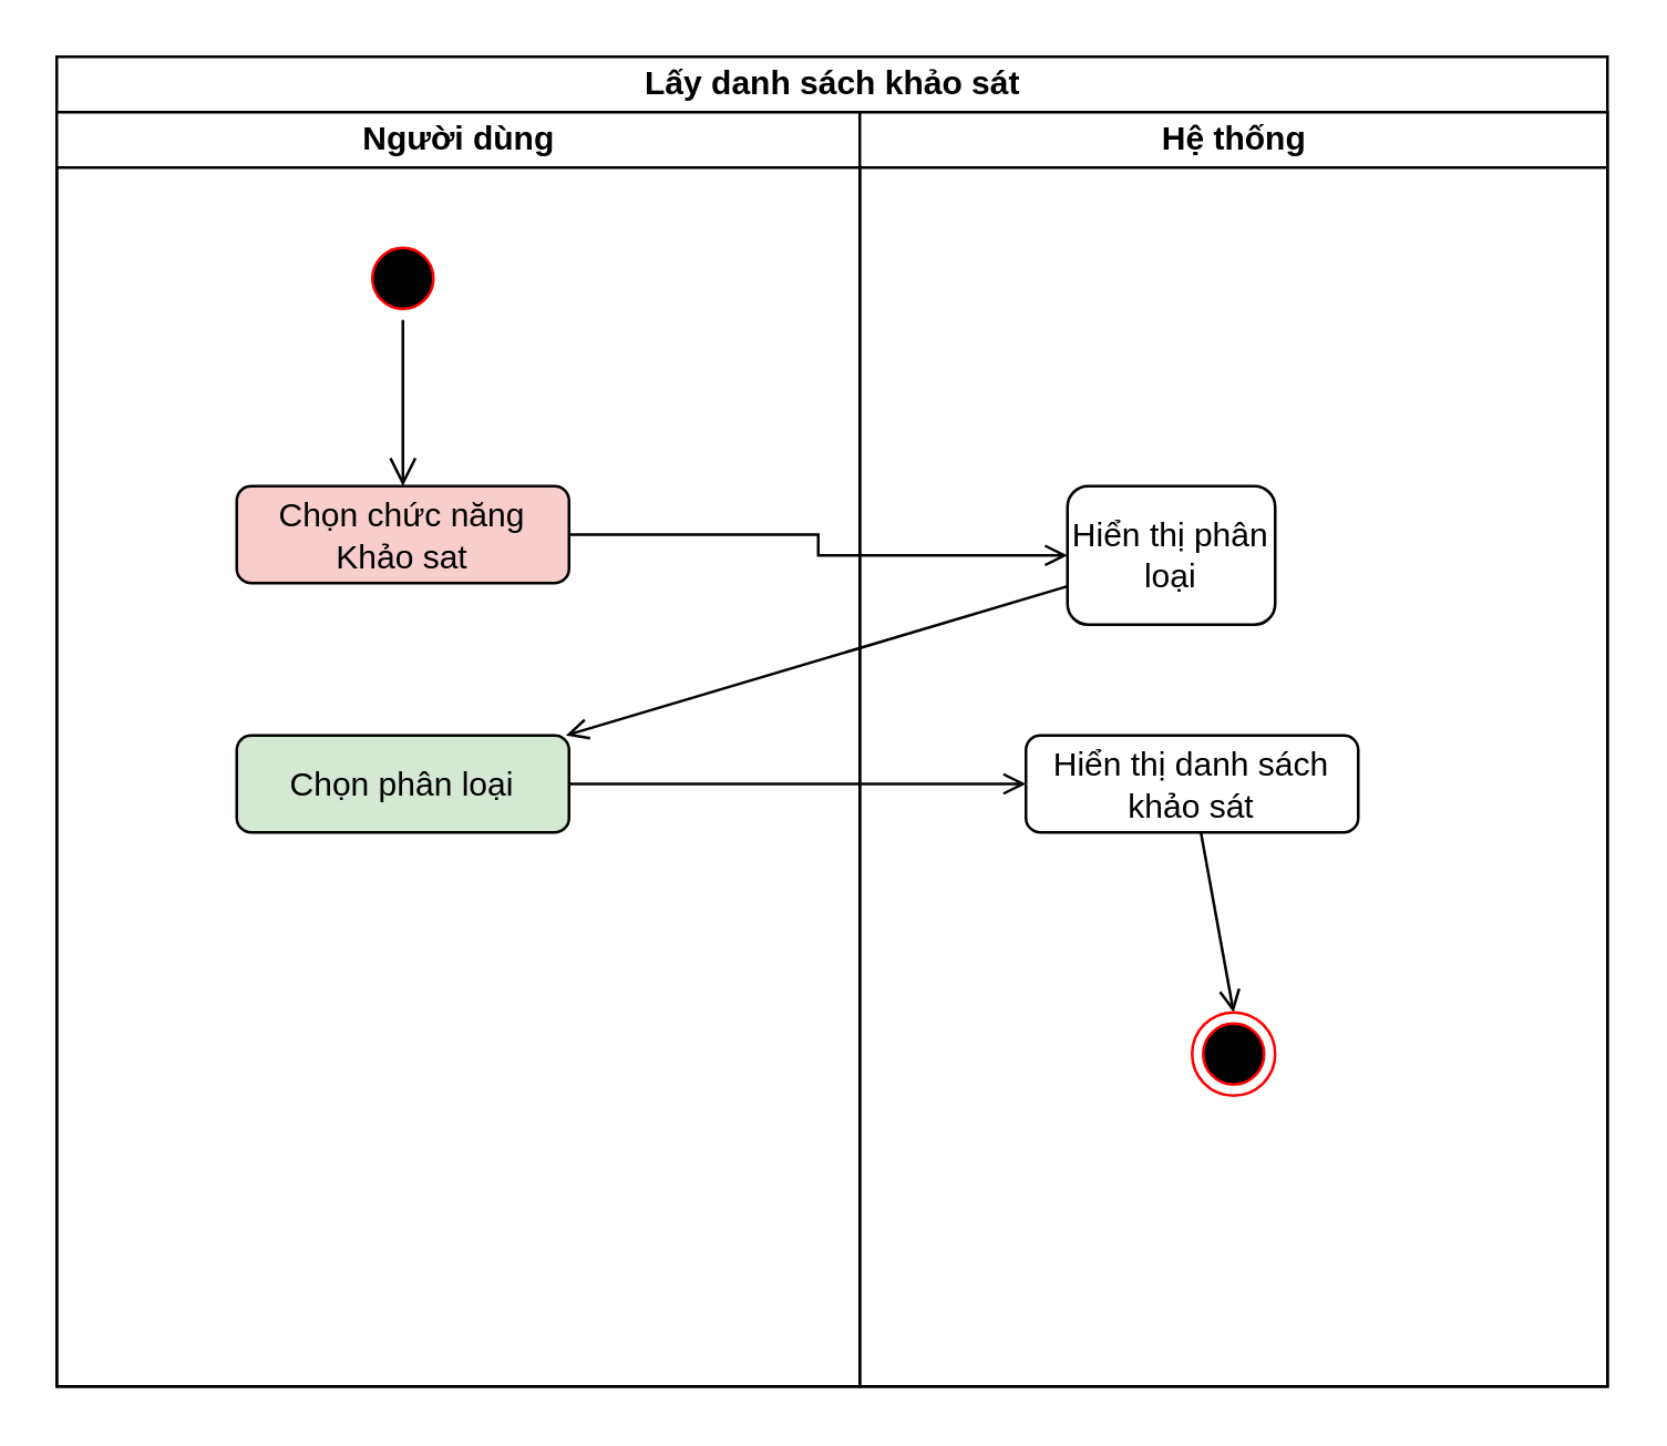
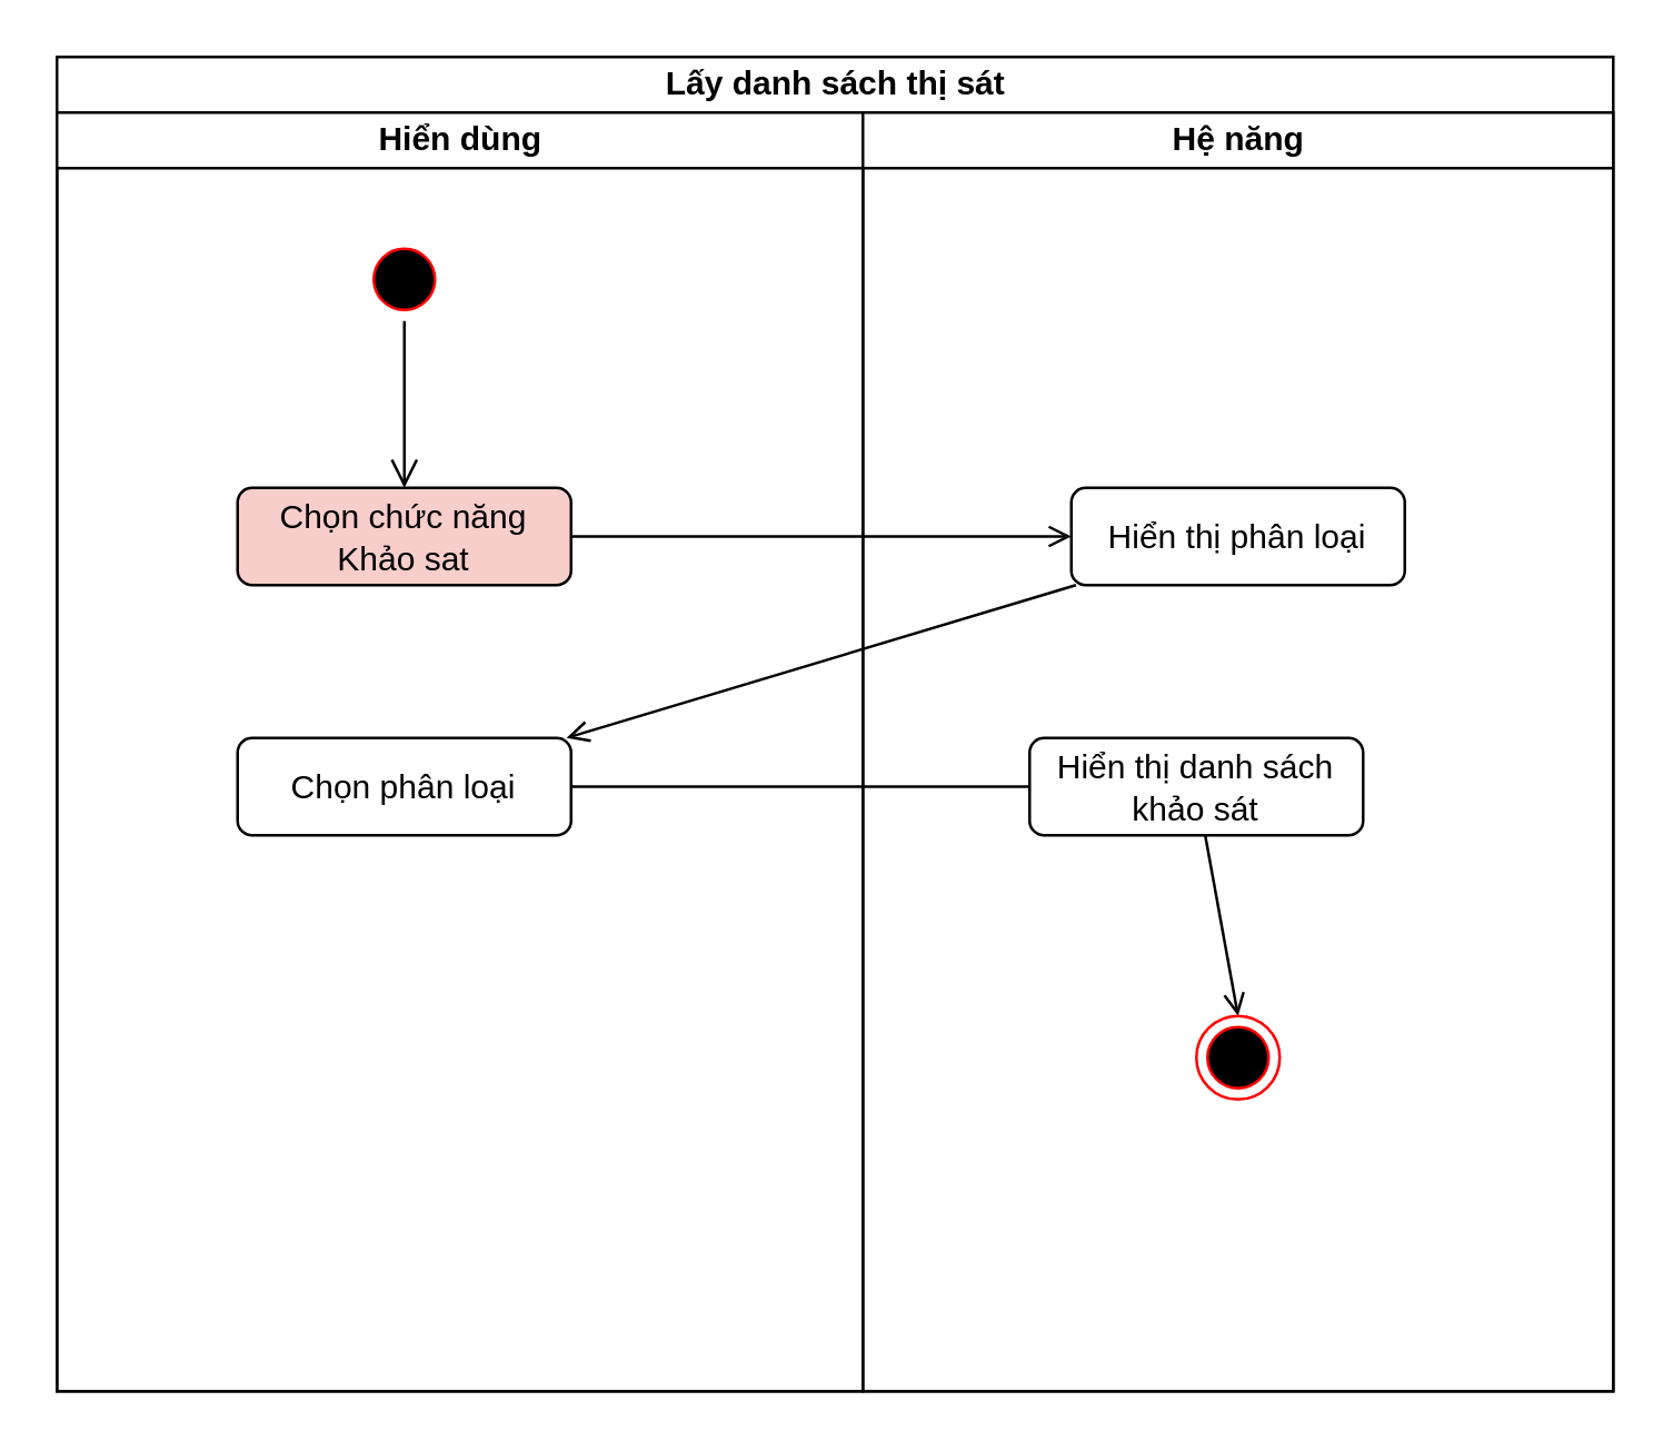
- <mxCell id="2" value="Lấy danh sách khảo sát" style="swimlane;childLayout=stackLayout;resizeParent=1;resizeParentMax=0;startSize=20;html=1;" vertex="1" parent="1"><mxGeometry x="20" y="20" width="560" height="480" as="geometry" /></mxCell>
+ <mxCell id="2" value="Lấy danh sách thị sát" style="swimlane;childLayout=stackLayout;resizeParent=1;resizeParentMax=0;startSize=20;html=1;" vertex="1" parent="1"><mxGeometry x="20" y="20" width="560" height="480" as="geometry" /></mxCell>
- <mxCell id="3" value="Người dùng" style="swimlane;startSize=20;html=1;" vertex="1" parent="2"><mxGeometry y="20" width="290" height="460" as="geometry" /></mxCell>
+ <mxCell id="3" value="Hiển dùng" style="swimlane;startSize=20;html=1;" vertex="1" parent="2"><mxGeometry y="20" width="290" height="460" as="geometry" /></mxCell>
- <mxCell id="8" value="Hệ thống" style="swimlane;startSize=20;html=1;" vertex="1" parent="2"><mxGeometry x="290" y="20" width="270" height="460" as="geometry" /></mxCell>
+ <mxCell id="8" value="Hệ năng" style="swimlane;startSize=20;html=1;" vertex="1" parent="2"><mxGeometry x="290" y="20" width="270" height="460" as="geometry" /></mxCell>
- <mxCell id="9" value="Hiển thị phân loại" style="rounded=1;whiteSpace=wrap;html=1;" vertex="1" parent="8"><mxGeometry x="75" y="135" width="75" height="50" as="geometry" /></mxCell>
+ <mxCell id="9" value="Hiển thị phân loại" style="rounded=1;whiteSpace=wrap;html=1;" vertex="1" parent="8"><mxGeometry x="75" y="135" width="120" height="35" as="geometry" /></mxCell>
- <mxCell id="7" value="Chọn phân loại" style="rounded=1;whiteSpace=wrap;html=1;fillColor=#d5e8d4;" vertex="1" parent="3"><mxGeometry x="65" y="225" width="120" height="35" as="geometry" /></mxCell>
+ <mxCell id="7" value="Chọn phân loại" style="rounded=1;whiteSpace=wrap;html=1;" vertex="1" parent="3"><mxGeometry x="65" y="225" width="120" height="35" as="geometry" /></mxCell>
- <mxCell id="15" value="" style="edgeStyle=none;rounded=0;orthogonalLoop=1;jettySize=auto;html=1;strokeColor=#000000;endArrow=open;endFill=0;" edge="1" parent="2" source="7" target="11"><mxGeometry relative="1" as="geometry" /></mxCell>
+ <mxCell id="15" value="" style="edgeStyle=none;rounded=0;orthogonalLoop=1;jettySize=auto;html=1;strokeColor=#000000;endArrow=none;endFill=0;" edge="1" parent="2" source="7" target="11"><mxGeometry relative="1" as="geometry" /></mxCell>
